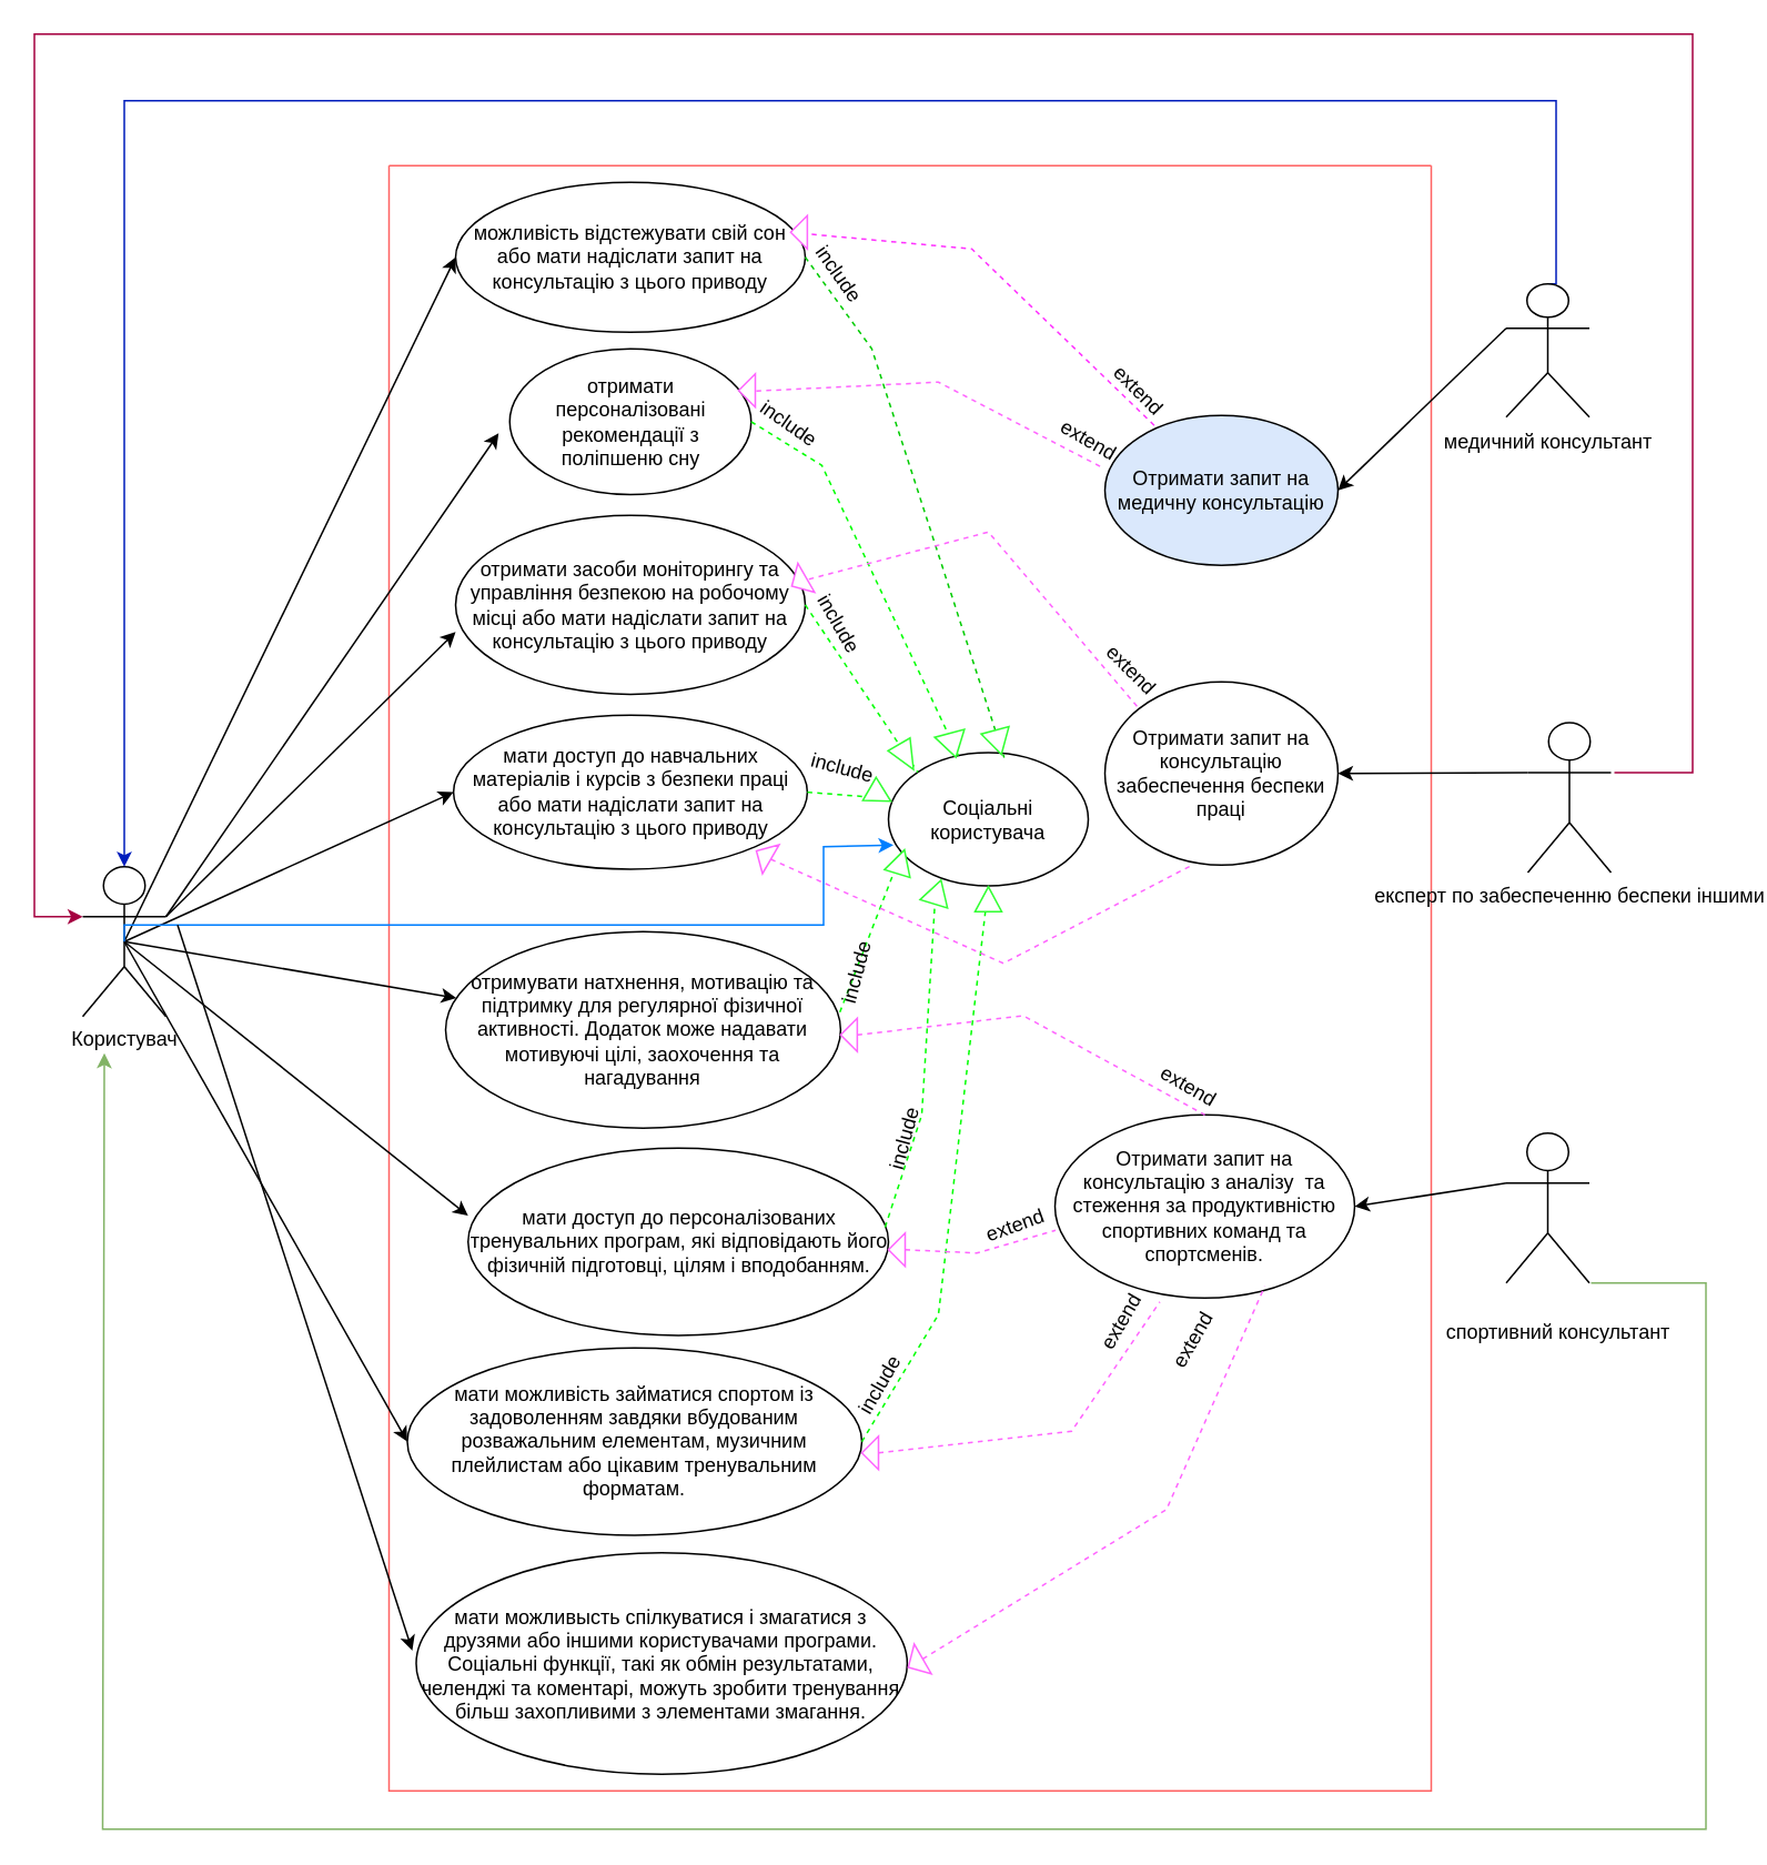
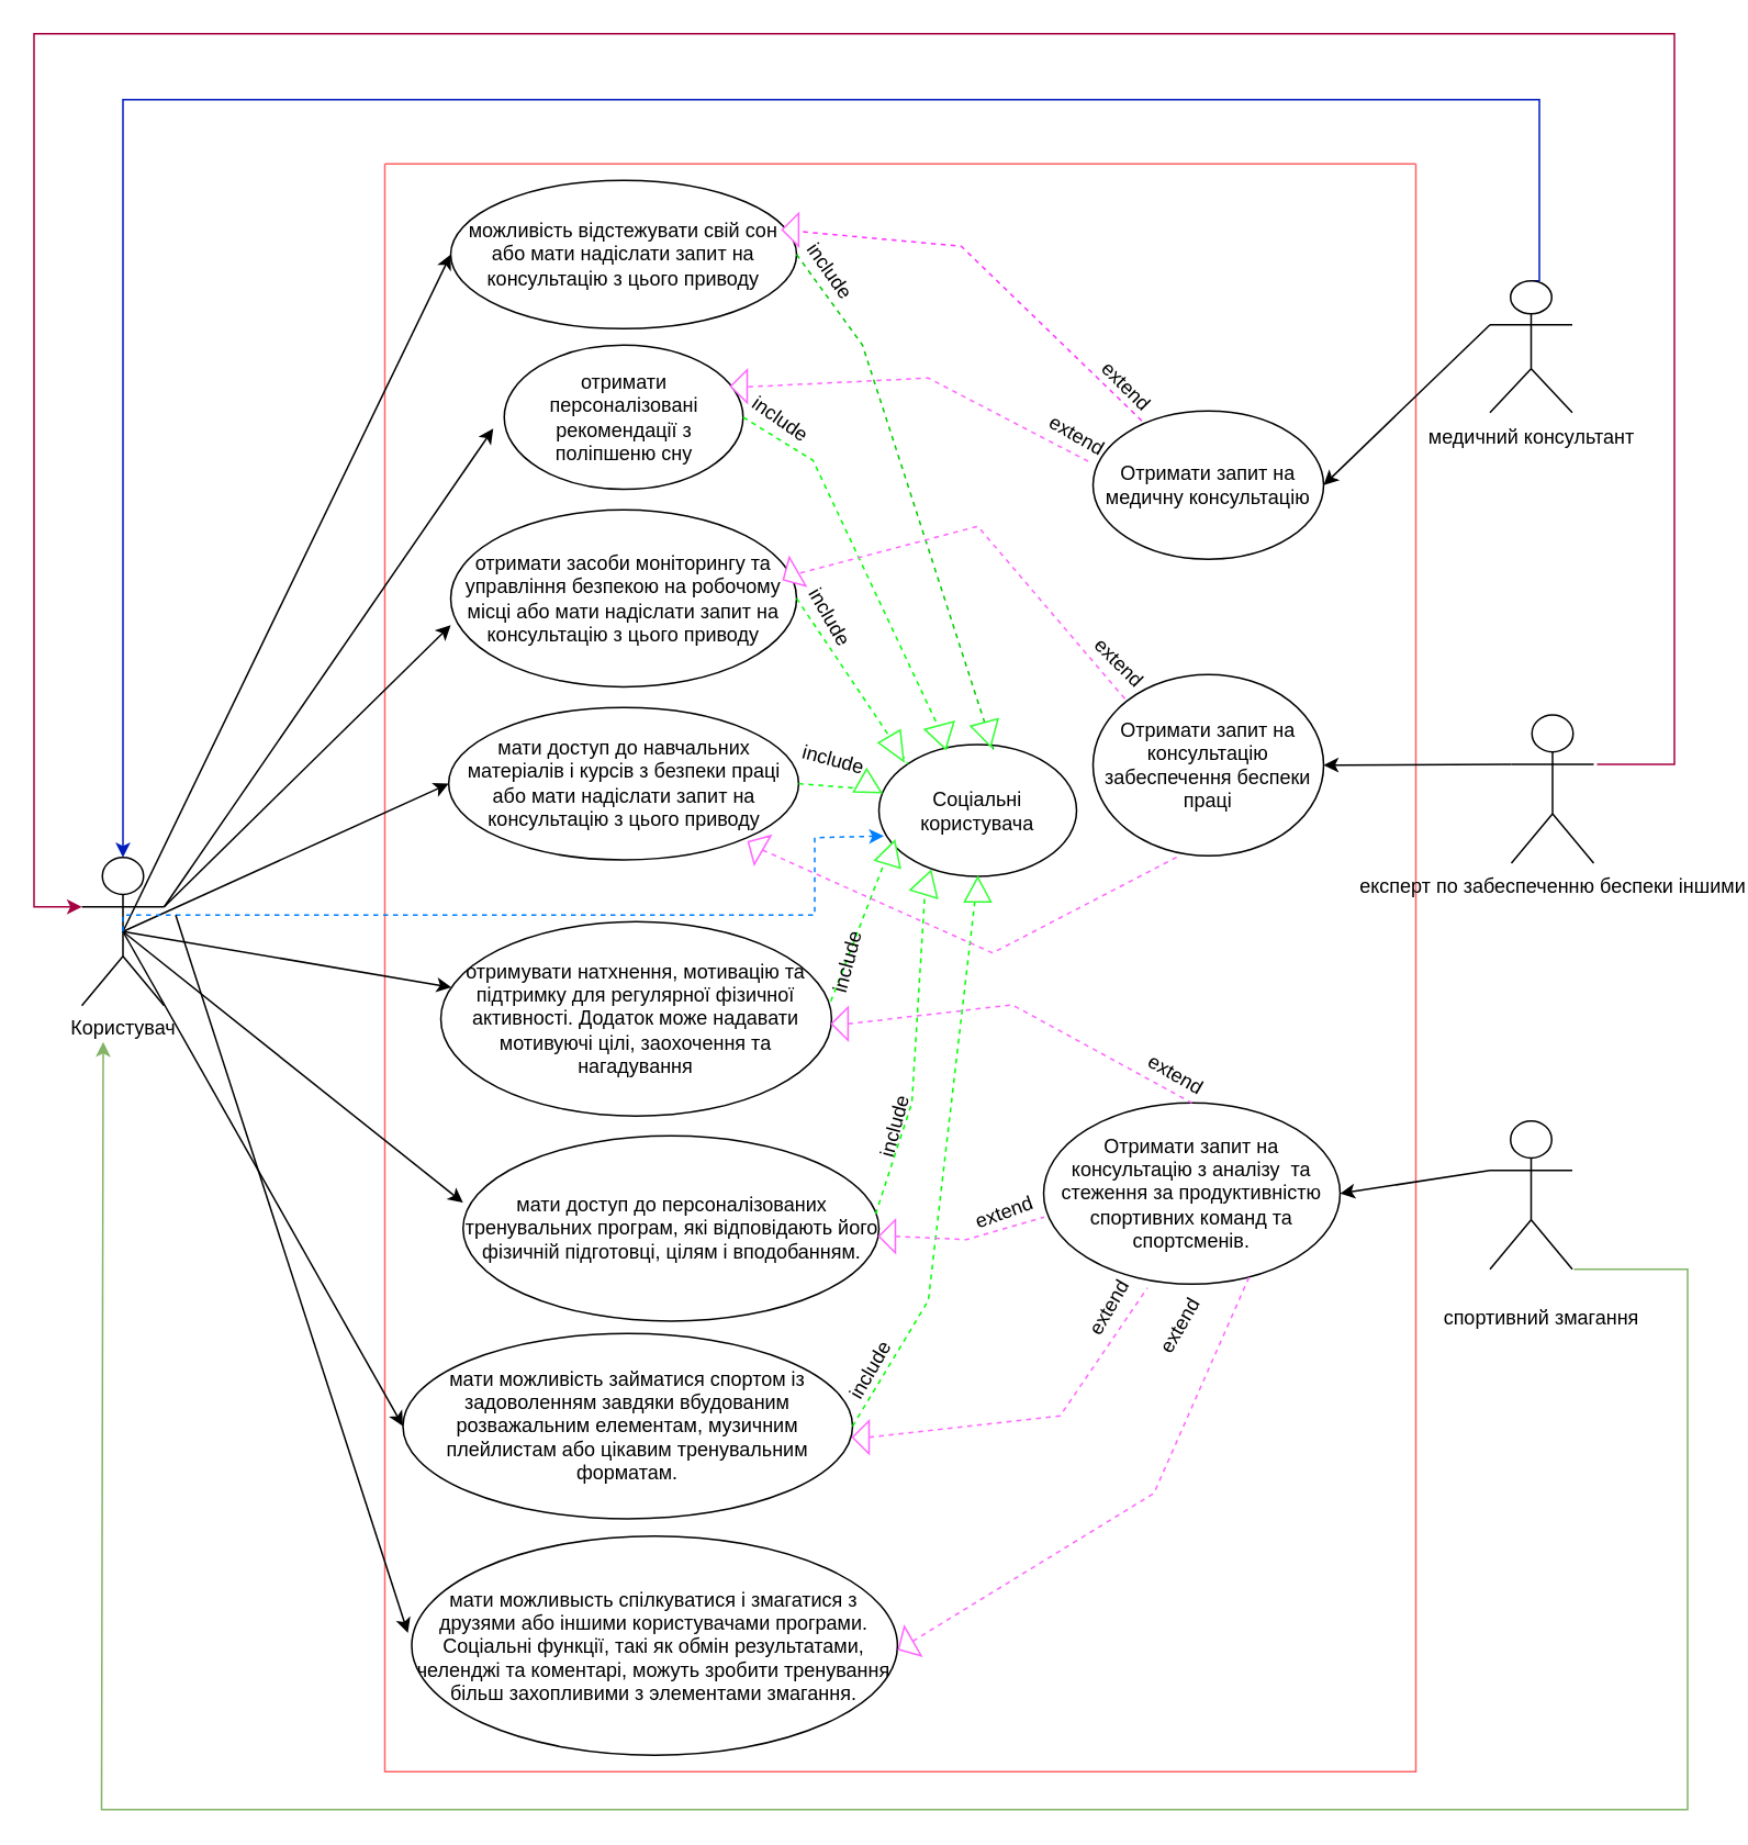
- <mxCell id="15" value="Отримати запит на медичну консультацію" style="ellipse;whiteSpace=wrap;html=1;fillColor=#dae8fc;" parent="6" vertex="1"><mxGeometry x="430" y="150" width="140" height="90" as="geometry" /></mxCell>
+ <mxCell id="15" value="Отримати запит на медичну консультацію" style="ellipse;whiteSpace=wrap;html=1;" parent="6" vertex="1"><mxGeometry x="430" y="150" width="140" height="90" as="geometry" /></mxCell>
- <mxCell id="78" style="edgeStyle=orthogonalEdgeStyle;rounded=0;orthogonalLoop=1;jettySize=auto;html=1;entryX=0.025;entryY=0.694;entryDx=0;entryDy=0;entryPerimeter=0;exitX=0.5;exitY=0.5;exitDx=0;exitDy=0;exitPerimeter=0;strokeColor=#007FFF;" parent="1" source="2" target="14" edge="1"><mxGeometry relative="1" as="geometry"><Array as="points"><mxPoint x="494" y="555" /><mxPoint x="494" y="508" /></Array></mxGeometry></mxCell>
+ <mxCell id="78" style="edgeStyle=orthogonalEdgeStyle;rounded=0;orthogonalLoop=1;jettySize=auto;html=1;entryX=0.025;entryY=0.694;entryDx=0;entryDy=0;entryPerimeter=0;exitX=0.5;exitY=0.5;exitDx=0;exitDy=0;exitPerimeter=0;strokeColor=#007FFF;dashed=1;" parent="1" source="2" target="14" edge="1"><mxGeometry relative="1" as="geometry"><Array as="points"><mxPoint x="494" y="555" /><mxPoint x="494" y="508" /></Array></mxGeometry></mxCell>
- <mxCell id="68" value="спортивний консультант" style="text;html=1;align=center;verticalAlign=middle;resizable=0;points=[];autosize=1;strokeColor=none;fillColor=none;" parent="1" vertex="1"><mxGeometry x="857" y="787" width="155" height="26" as="geometry" /></mxCell>
+ <mxCell id="68" value="спортивний змагання" style="text;html=1;align=center;verticalAlign=middle;resizable=0;points=[];autosize=1;strokeColor=none;fillColor=none;" parent="1" vertex="1"><mxGeometry x="857" y="787" width="155" height="26" as="geometry" /></mxCell>
